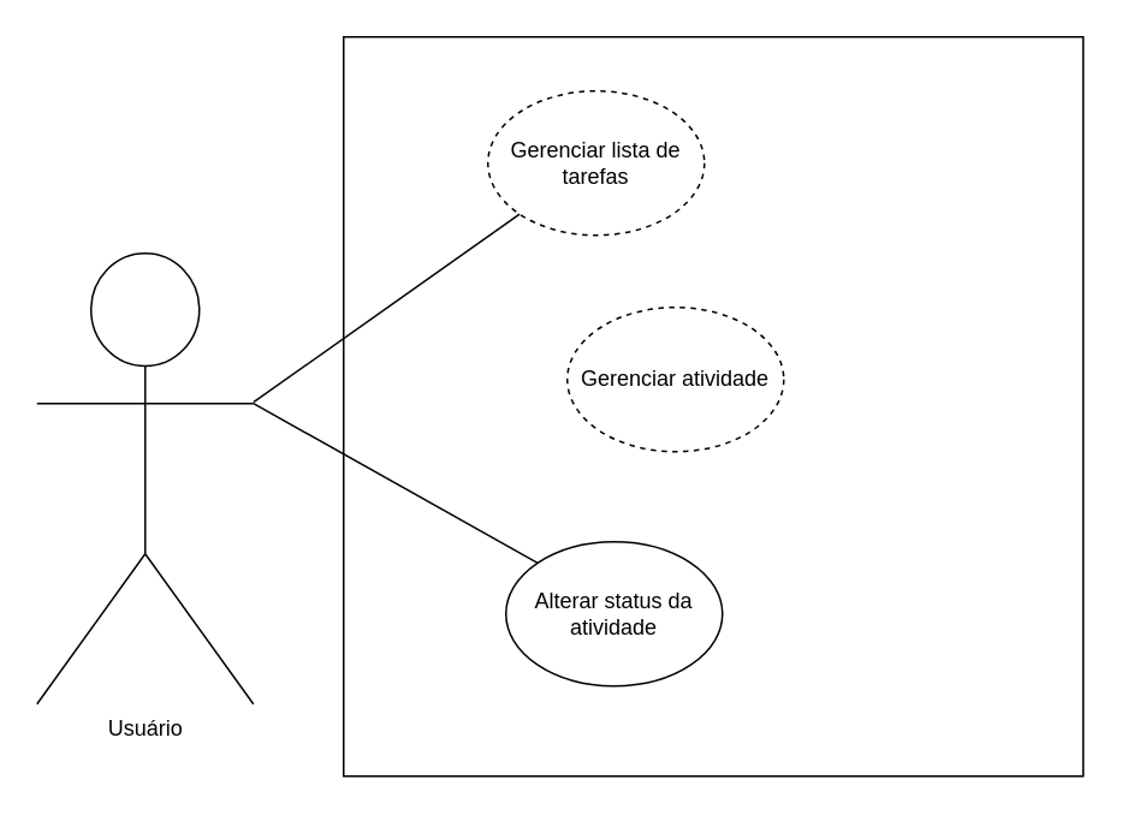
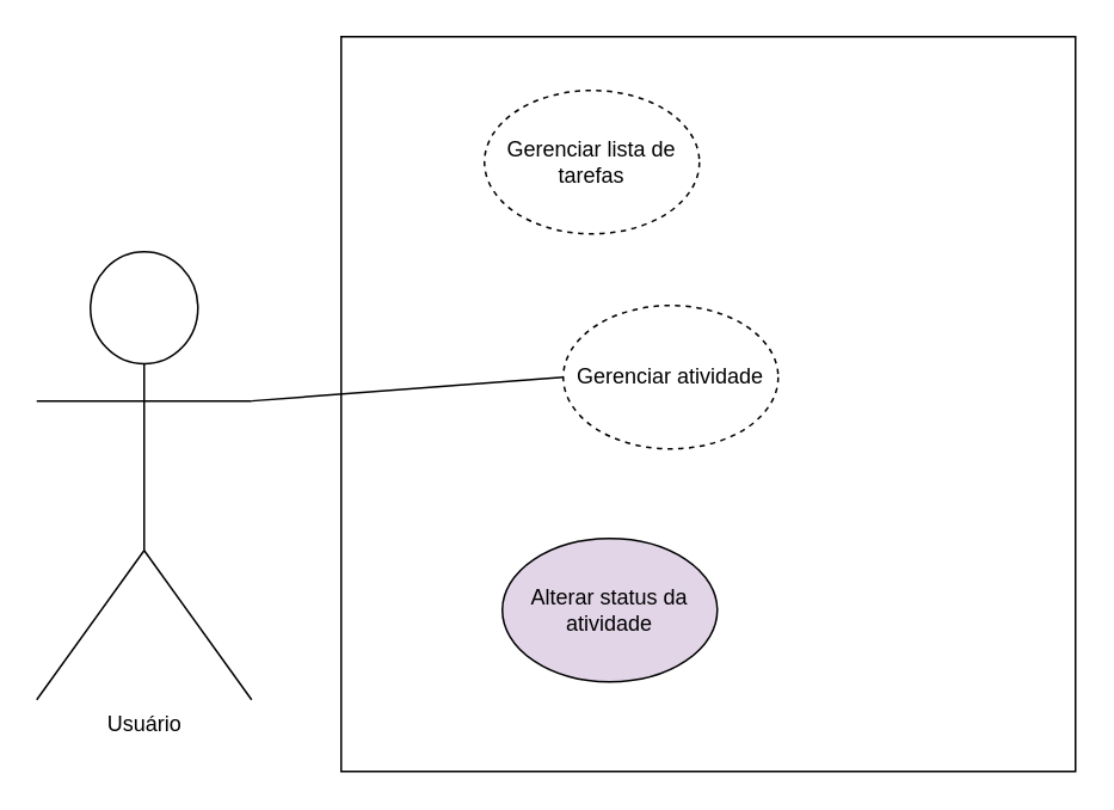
- <mxCell id="7" value="" style="endArrow=none;html=1;entryX=0;entryY=1;entryDx=0;entryDy=0;" edge="1" parent="1" source="2" target="4"><mxGeometry width="50" height="50" relative="1" as="geometry"><mxPoint x="140" y="220" as="sourcePoint" /><mxPoint x="190" y="170" as="targetPoint" /></mxGeometry></mxCell>
+ <mxCell id="8" value="" style="endArrow=none;html=1;entryX=0;entryY=0.5;entryDx=0;entryDy=0;exitX=1;exitY=0.333;exitDx=0;exitDy=0;exitPerimeter=0;" edge="1" parent="1" source="2" target="5"><mxGeometry width="50" height="50" relative="1" as="geometry"><mxPoint x="150" y="232.591" as="sourcePoint" /><mxPoint x="297.574" y="128.284" as="targetPoint" /></mxGeometry></mxCell>
- <mxCell id="9" value="" style="endArrow=none;html=1;entryX=0;entryY=0;entryDx=0;entryDy=0;exitX=1;exitY=0.333;exitDx=0;exitDy=0;exitPerimeter=0;" edge="1" parent="1" source="2" target="6"><mxGeometry width="50" height="50" relative="1" as="geometry"><mxPoint x="160" y="242.591" as="sourcePoint" /><mxPoint x="307.574" y="138.284" as="targetPoint" /></mxGeometry></mxCell>
- <mxCell id="6" value="Alterar status da atividade" style="ellipse;whiteSpace=wrap;html=1;" parent="1" vertex="1"><mxGeometry x="280" y="300" width="120" height="80" as="geometry" /></mxCell>
+ <mxCell id="6" value="Alterar status da atividade" style="ellipse;whiteSpace=wrap;html=1;fillColor=#e1d5e7;" parent="1" vertex="1"><mxGeometry x="280" y="300" width="120" height="80" as="geometry" /></mxCell>
